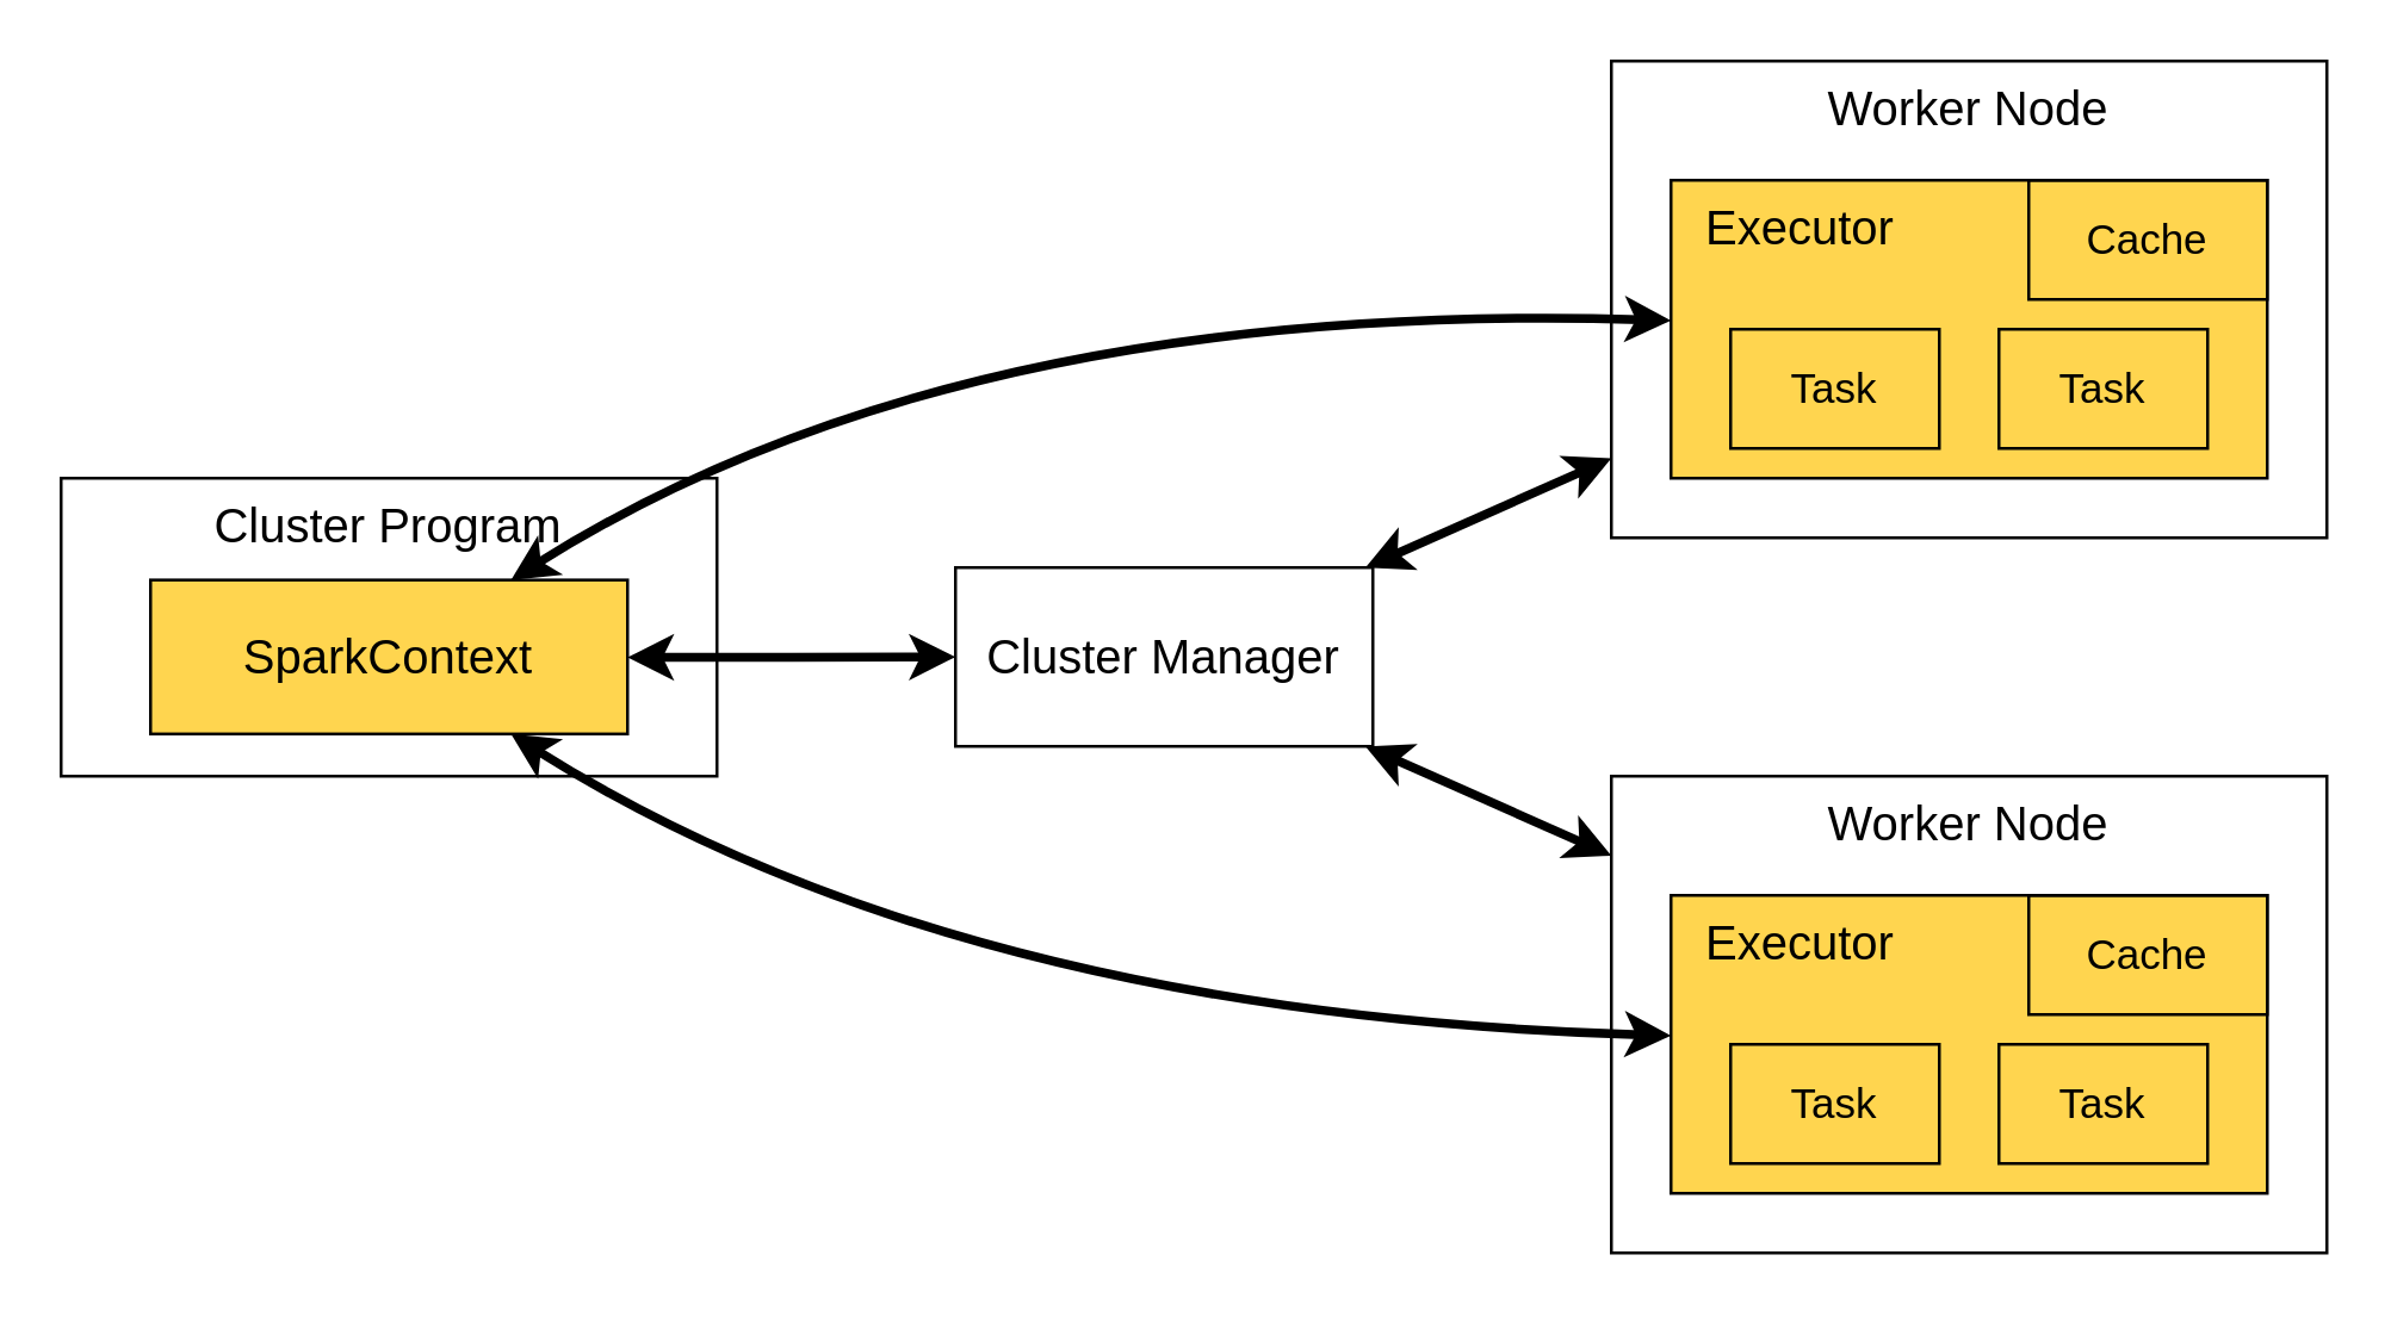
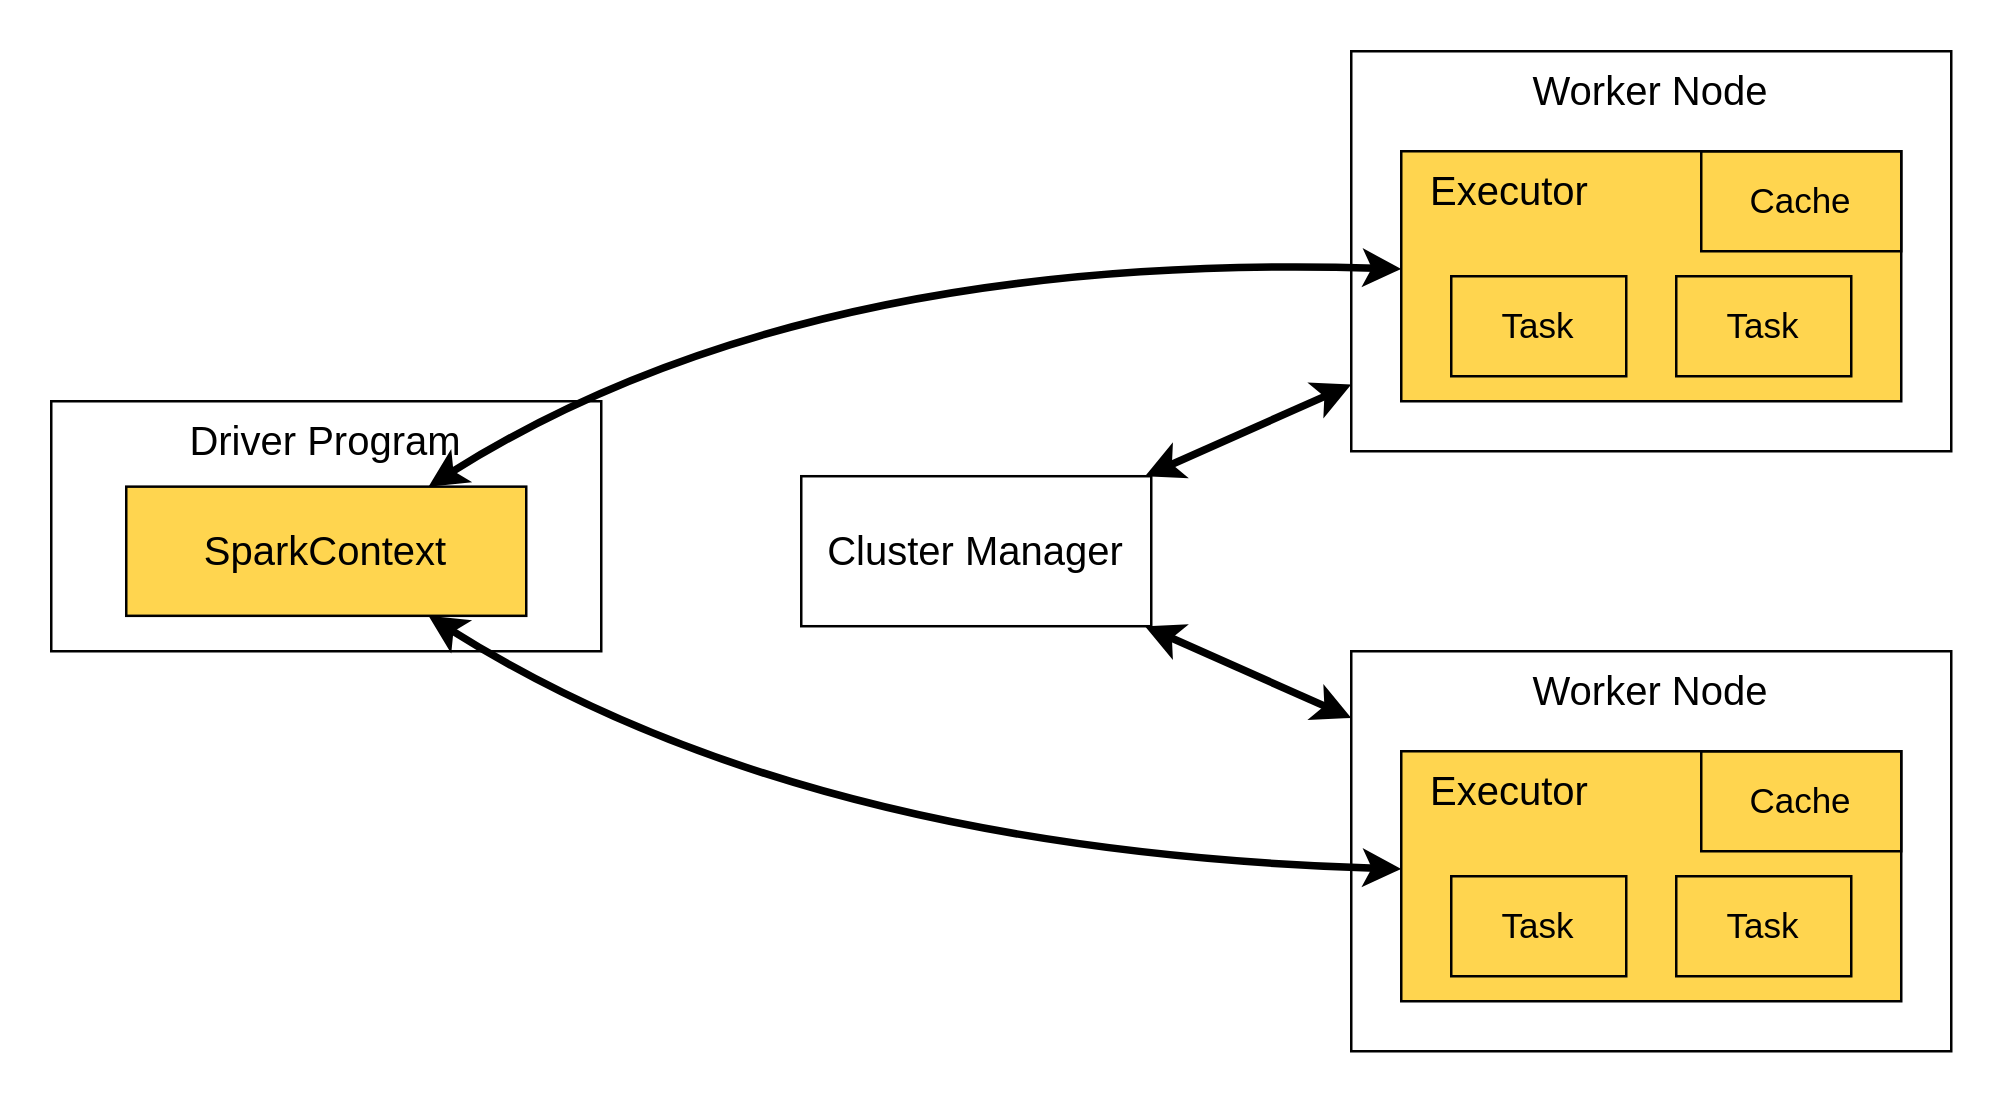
- <mxCell id="2" value="Cluster Program" style="rounded=0;whiteSpace=wrap;html=1;fontSize=16;verticalAlign=top;container=1;collapsible=0;recursiveResize=0;" parent="1" vertex="1"><mxGeometry x="20" y="160" width="220" height="100" as="geometry" /></mxCell>
+ <mxCell id="2" value="Driver Program" style="rounded=0;whiteSpace=wrap;html=1;fontSize=16;verticalAlign=top;container=1;collapsible=0;recursiveResize=0;" parent="1" vertex="1"><mxGeometry x="20" y="160" width="220" height="100" as="geometry" /></mxCell>
- <mxCell id="7" style="edgeStyle=orthogonalEdgeStyle;rounded=0;orthogonalLoop=1;jettySize=auto;html=1;entryX=0;entryY=0.5;entryDx=0;entryDy=0;startArrow=classic;startFill=1;strokeWidth=3;" parent="1" source="3" target="6" edge="1"><mxGeometry relative="1" as="geometry"><mxPoint x="240" y="280" as="sourcePoint" /></mxGeometry></mxCell>
